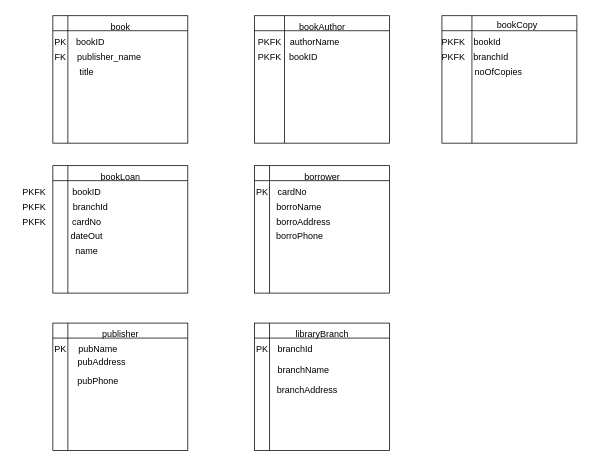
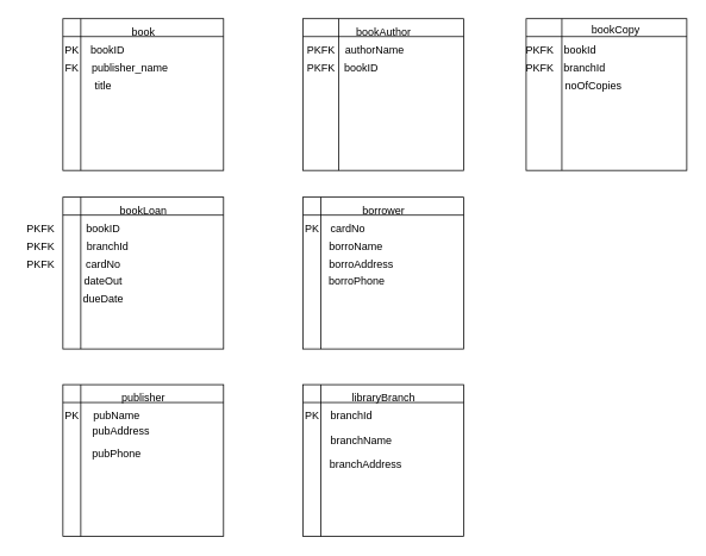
- <mxCell id="34" value="name" style="text;html=1;align=center;verticalAlign=middle;resizable=0;points=[];autosize=1;strokeColor=none;fillColor=none;" parent="1" vertex="1"><mxGeometry x="80" y="320" width="70" height="30" as="geometry" /></mxCell>
+ <mxCell id="34" value="dueDate" style="text;html=1;align=center;verticalAlign=middle;resizable=0;points=[];autosize=1;strokeColor=none;fillColor=none;" parent="1" vertex="1"><mxGeometry x="80" y="320" width="70" height="30" as="geometry" /></mxCell>
